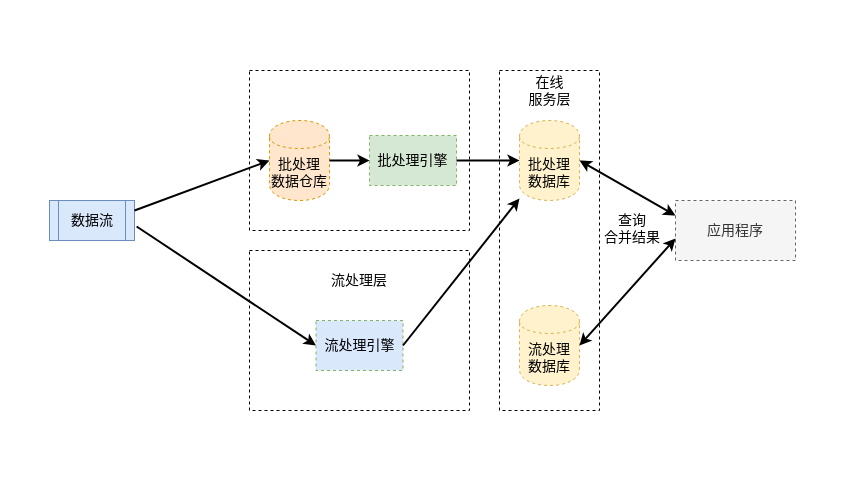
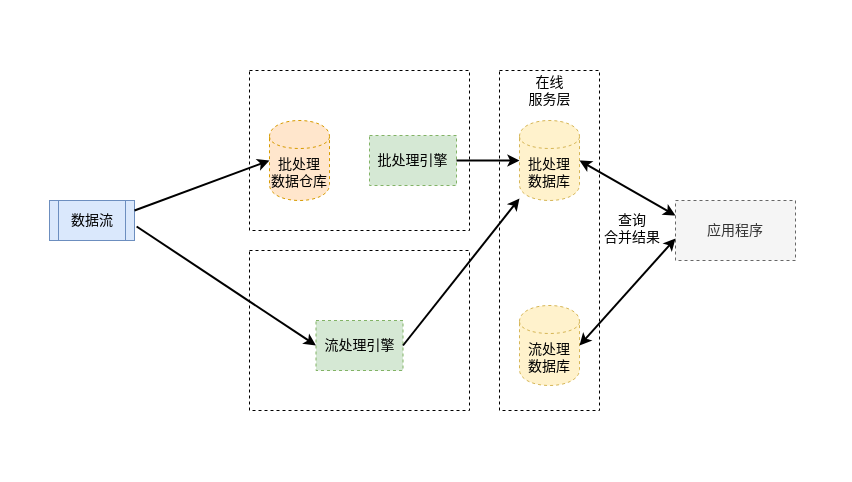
- <mxCell id="8" value="" style="endArrow=classic;html=1;exitX=1;exitY=0.5;exitDx=0;exitDy=0;entryX=0;entryY=0.5;entryDx=0;entryDy=0;strokeWidth=2;fontSize=14;" parent="1" source="5" target="6" edge="1"><mxGeometry width="50" height="50" relative="1" as="geometry"><mxPoint x="179" y="225" as="sourcePoint" /><mxPoint x="279" y="170" as="targetPoint" /></mxGeometry></mxCell>
- <mxCell id="12" value="流处理层" style="text;html=1;strokeColor=none;fillColor=none;align=center;verticalAlign=middle;whiteSpace=wrap;rounded=0;dashed=1;fontSize=14;" parent="1" vertex="1"><mxGeometry x="329" y="270" width="60" height="20" as="geometry" /></mxCell>
- <mxCell id="14" value="流处理引擎" style="rounded=0;whiteSpace=wrap;html=1;dashed=1;fontSize=14;fillColor=#dae8fc;strokeColor=#82b366;" parent="1" vertex="1"><mxGeometry x="315.5" y="320" width="87" height="50" as="geometry" /></mxCell>
+ <mxCell id="14" value="流处理引擎" style="rounded=0;whiteSpace=wrap;html=1;dashed=1;fontSize=14;fillColor=#d5e8d4;strokeColor=#82b366;" parent="1" vertex="1"><mxGeometry x="315.5" y="320" width="87" height="50" as="geometry" /></mxCell>
